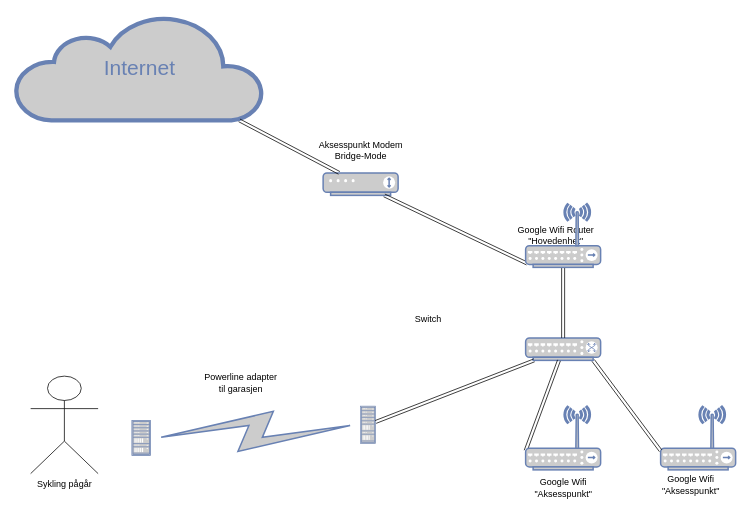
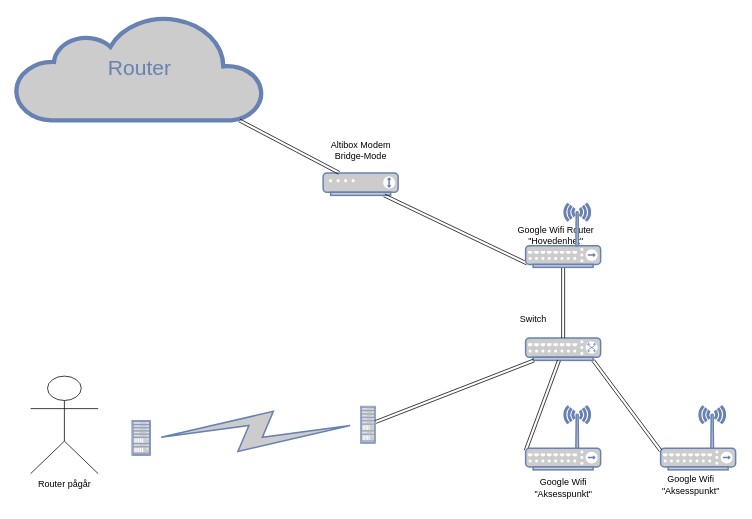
- <mxCell id="2" value="Internet" style="html=1;fillColor=#CCCCCC;strokeColor=#6881B3;gradientColor=none;gradientDirection=north;strokeWidth=2;shape=mxgraph.networks.cloud;fontColor=#6881B3;rounded=0;shadow=0;comic=0;align=center;fontSize=28;" parent="1" vertex="1"><mxGeometry x="20" y="20" width="330" height="140" as="geometry" /></mxCell>
+ <mxCell id="2" value="Router" style="html=1;fillColor=#CCCCCC;strokeColor=#6881B3;gradientColor=none;gradientDirection=north;strokeWidth=2;shape=mxgraph.networks.cloud;fontColor=#6881B3;rounded=0;shadow=0;comic=0;align=center;fontSize=28;" parent="1" vertex="1"><mxGeometry x="20" y="20" width="330" height="140" as="geometry" /></mxCell>
- <mxCell id="6" value="&lt;div&gt;Aksesspunkt Modem&lt;/div&gt;&lt;div&gt;Bridge-Mode&lt;/div&gt;" style="text;html=1;align=center;verticalAlign=middle;resizable=0;points=[];autosize=1;strokeColor=none;fillColor=none;" vertex="1" parent="1"><mxGeometry x="430" y="180" width="100" height="40" as="geometry" /></mxCell>
+ <mxCell id="6" value="&lt;div&gt;Altibox Modem&lt;/div&gt;&lt;div&gt;Bridge-Mode&lt;/div&gt;" style="text;html=1;align=center;verticalAlign=middle;resizable=0;points=[];autosize=1;strokeColor=none;fillColor=none;" vertex="1" parent="1"><mxGeometry x="430" y="180" width="100" height="40" as="geometry" /></mxCell>
- <mxCell id="10" value="Switch" style="text;html=1;align=center;verticalAlign=middle;resizable=0;points=[];autosize=1;strokeColor=none;fillColor=none;" vertex="1" parent="1"><mxGeometry x="540" y="410" width="60" height="30" as="geometry" /></mxCell>
+ <mxCell id="10" value="Switch" style="text;html=1;align=center;verticalAlign=middle;resizable=0;points=[];autosize=1;strokeColor=none;fillColor=none;" vertex="1" parent="1"><mxGeometry x="680" y="410" width="60" height="30" as="geometry" /></mxCell>
- <mxCell id="23" value="&lt;div&gt;Powerline adapter&lt;/div&gt;&lt;div&gt;til garasjen&lt;/div&gt;" style="text;html=1;align=center;verticalAlign=middle;resizable=0;points=[];autosize=1;strokeColor=none;fillColor=none;" vertex="1" parent="1"><mxGeometry x="260" y="490" width="120" height="40" as="geometry" /></mxCell>
- <mxCell id="24" value="Sykling pågår" style="shape=umlActor;verticalLabelPosition=bottom;verticalAlign=top;html=1;outlineConnect=0;" vertex="1" parent="1"><mxGeometry x="40" y="501" width="90" height="130" as="geometry" /></mxCell>
+ <mxCell id="24" value="Router pågår" style="shape=umlActor;verticalLabelPosition=bottom;verticalAlign=top;html=1;outlineConnect=0;" vertex="1" parent="1"><mxGeometry x="40" y="501" width="90" height="130" as="geometry" /></mxCell>
